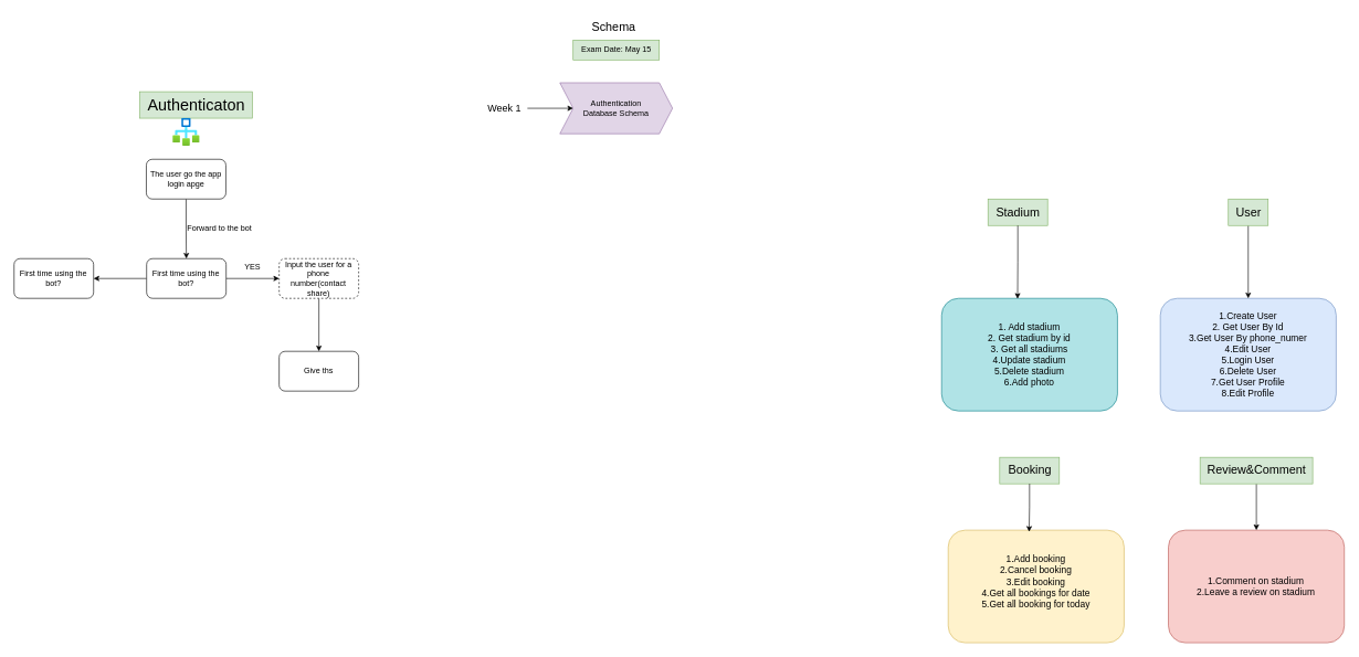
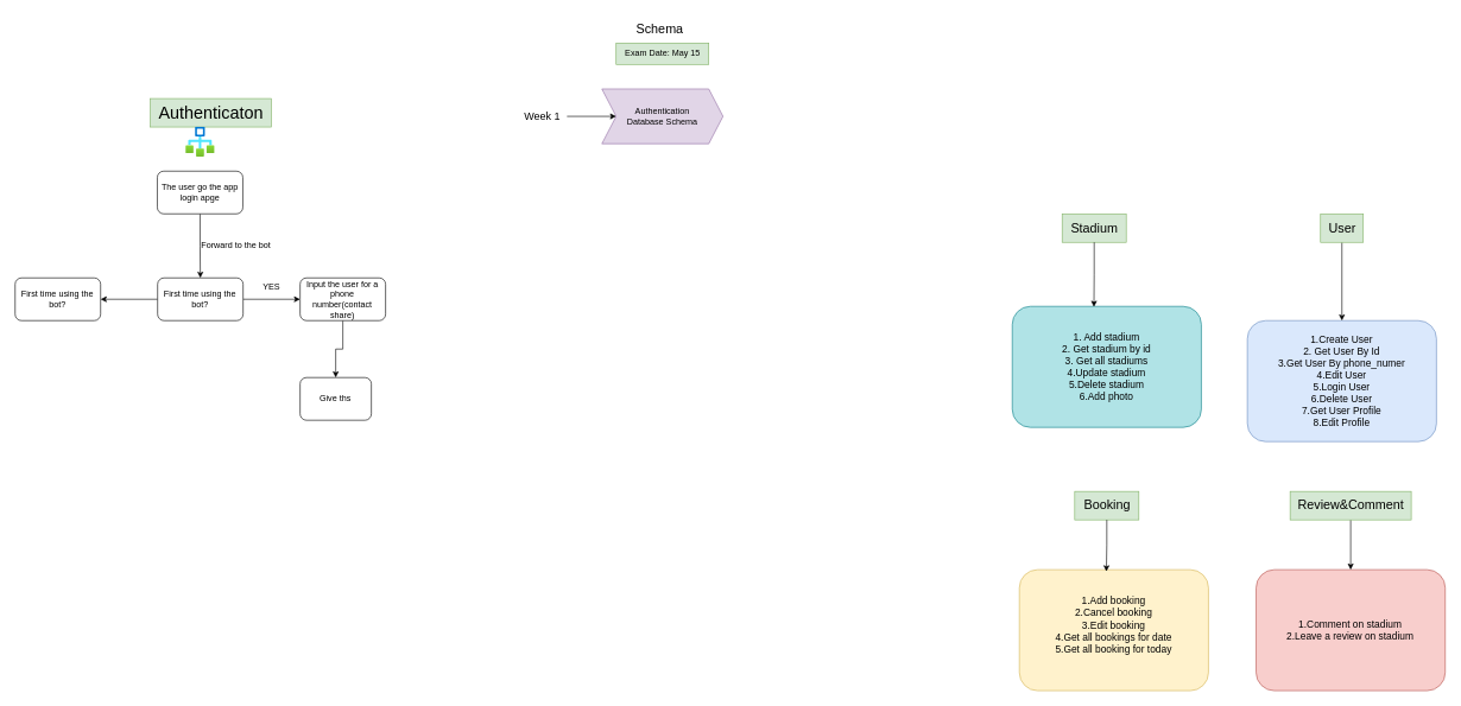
- <mxCell id="30" value="Input the user for a phone number(contact share)" style="rounded=1;whiteSpace=wrap;html=1;dashed=1;" vertex="1" parent="1"><mxGeometry x="420.4" y="390" width="120" height="60" as="geometry" /></mxCell>
+ <mxCell id="30" value="Input the user for a phone number(contact share)" style="rounded=1;whiteSpace=wrap;html=1;" vertex="1" parent="1"><mxGeometry x="420.4" y="390" width="120" height="60" as="geometry" /></mxCell>
- <mxCell id="12" value="&lt;span style=&quot;font-size: 14px;&quot;&gt;1. Add stadium&lt;/span&gt;&lt;div&gt;&lt;span style=&quot;font-size: 14px;&quot;&gt;2. Get stadium by id&lt;/span&gt;&lt;/div&gt;&lt;div&gt;&lt;span style=&quot;font-size: 14px;&quot;&gt;3. Get all stadiums&lt;/span&gt;&lt;/div&gt;&lt;div&gt;&lt;span style=&quot;font-size: 14px;&quot;&gt;4.Update stadium&lt;/span&gt;&lt;/div&gt;&lt;div&gt;&lt;span style=&quot;font-size: 14px;&quot;&gt;5.Delete stadium&lt;/span&gt;&lt;/div&gt;&lt;div&gt;&lt;span style=&quot;font-size: 14px;&quot;&gt;6.Add photo&lt;/span&gt;&lt;/div&gt;" style="rounded=1;whiteSpace=wrap;html=1;fillColor=#b0e3e6;strokeColor=#0e8088;" parent="1" vertex="1"><mxGeometry x="1420" y="450" width="265.43" height="170" as="geometry" /></mxCell>
+ <mxCell id="12" value="&lt;span style=&quot;font-size: 14px;&quot;&gt;1. Add stadium&lt;/span&gt;&lt;div&gt;&lt;span style=&quot;font-size: 14px;&quot;&gt;2. Get stadium by id&lt;/span&gt;&lt;/div&gt;&lt;div&gt;&lt;span style=&quot;font-size: 14px;&quot;&gt;3. Get all stadiums&lt;/span&gt;&lt;/div&gt;&lt;div&gt;&lt;span style=&quot;font-size: 14px;&quot;&gt;4.Update stadium&lt;/span&gt;&lt;/div&gt;&lt;div&gt;&lt;span style=&quot;font-size: 14px;&quot;&gt;5.Delete stadium&lt;/span&gt;&lt;/div&gt;&lt;div&gt;&lt;span style=&quot;font-size: 14px;&quot;&gt;6.Add photo&lt;/span&gt;&lt;/div&gt;" style="rounded=1;whiteSpace=wrap;html=1;fillColor=#b0e3e6;strokeColor=#0e8088;" parent="1" vertex="1"><mxGeometry x="1420" y="430" width="265.43" height="170" as="geometry" /></mxCell>
- <mxCell id="33" value="Give ths" style="rounded=1;whiteSpace=wrap;html=1;" vertex="1" parent="1"><mxGeometry x="420.4" y="530" width="120" height="60" as="geometry" /></mxCell>
+ <mxCell id="33" value="Give ths" style="rounded=1;whiteSpace=wrap;html=1;" vertex="1" parent="1"><mxGeometry x="420.4" y="530" width="100" height="60" as="geometry" /></mxCell>
